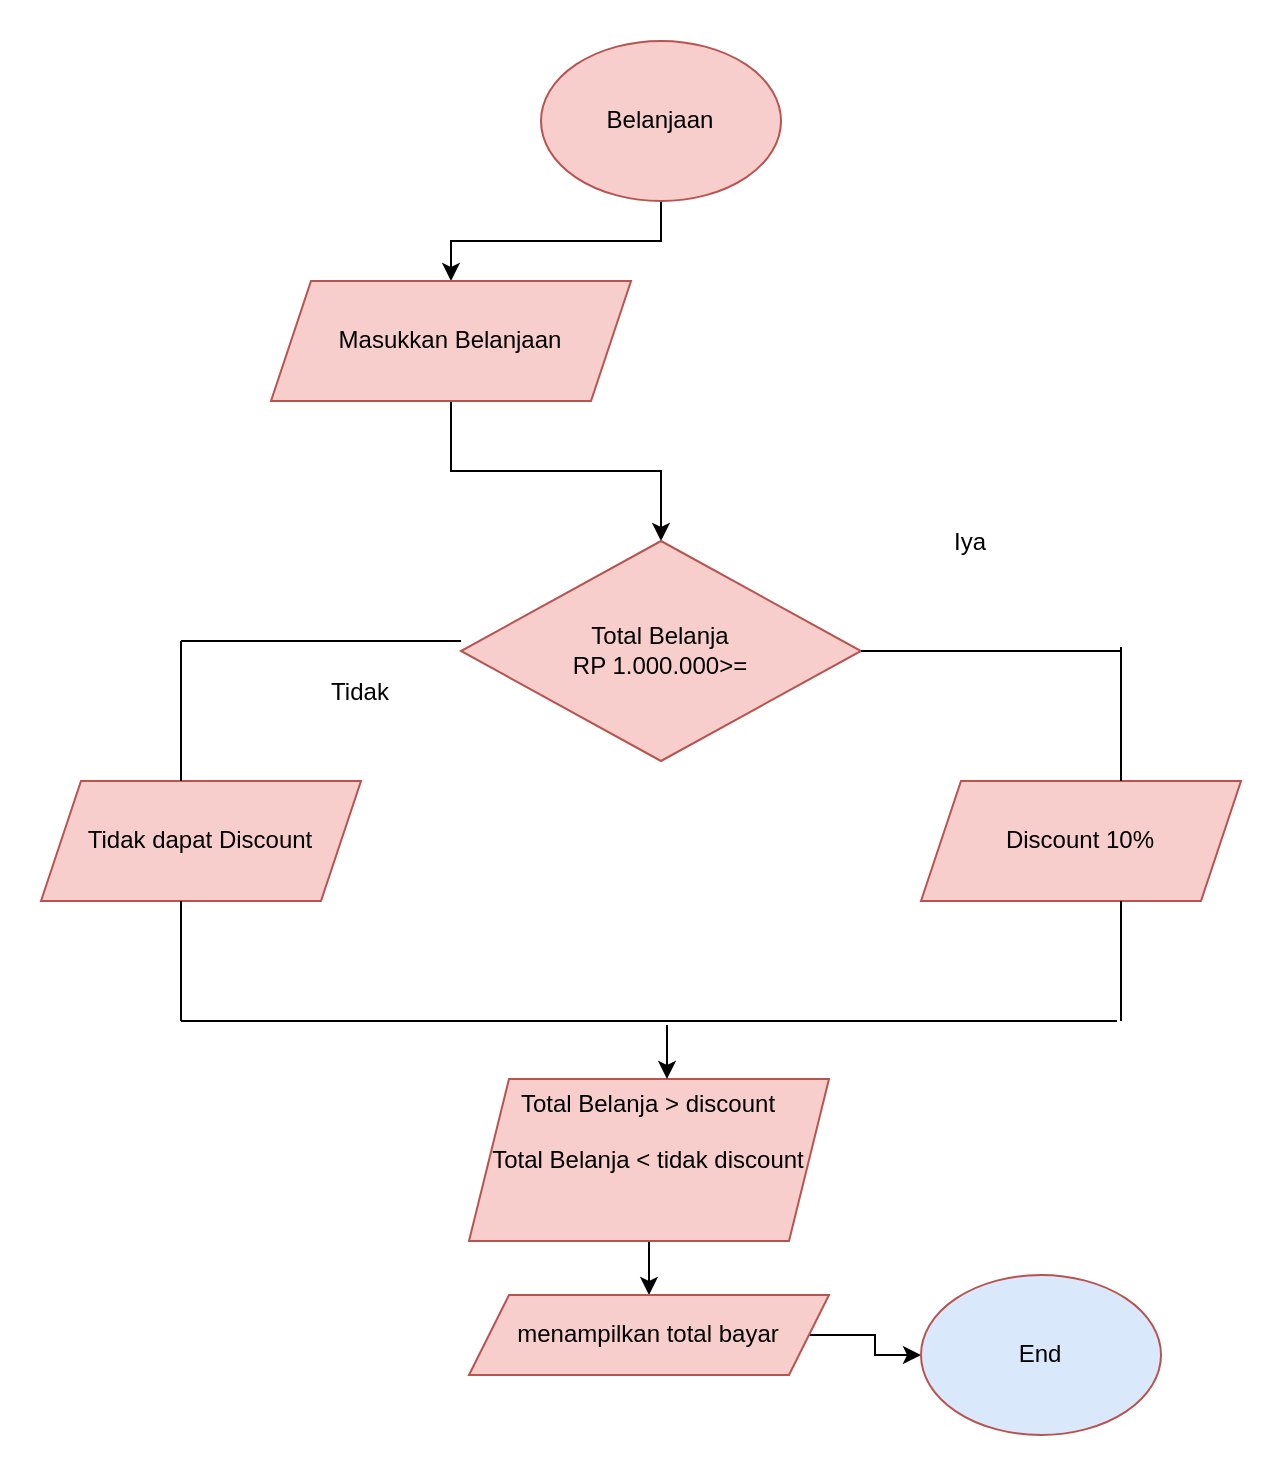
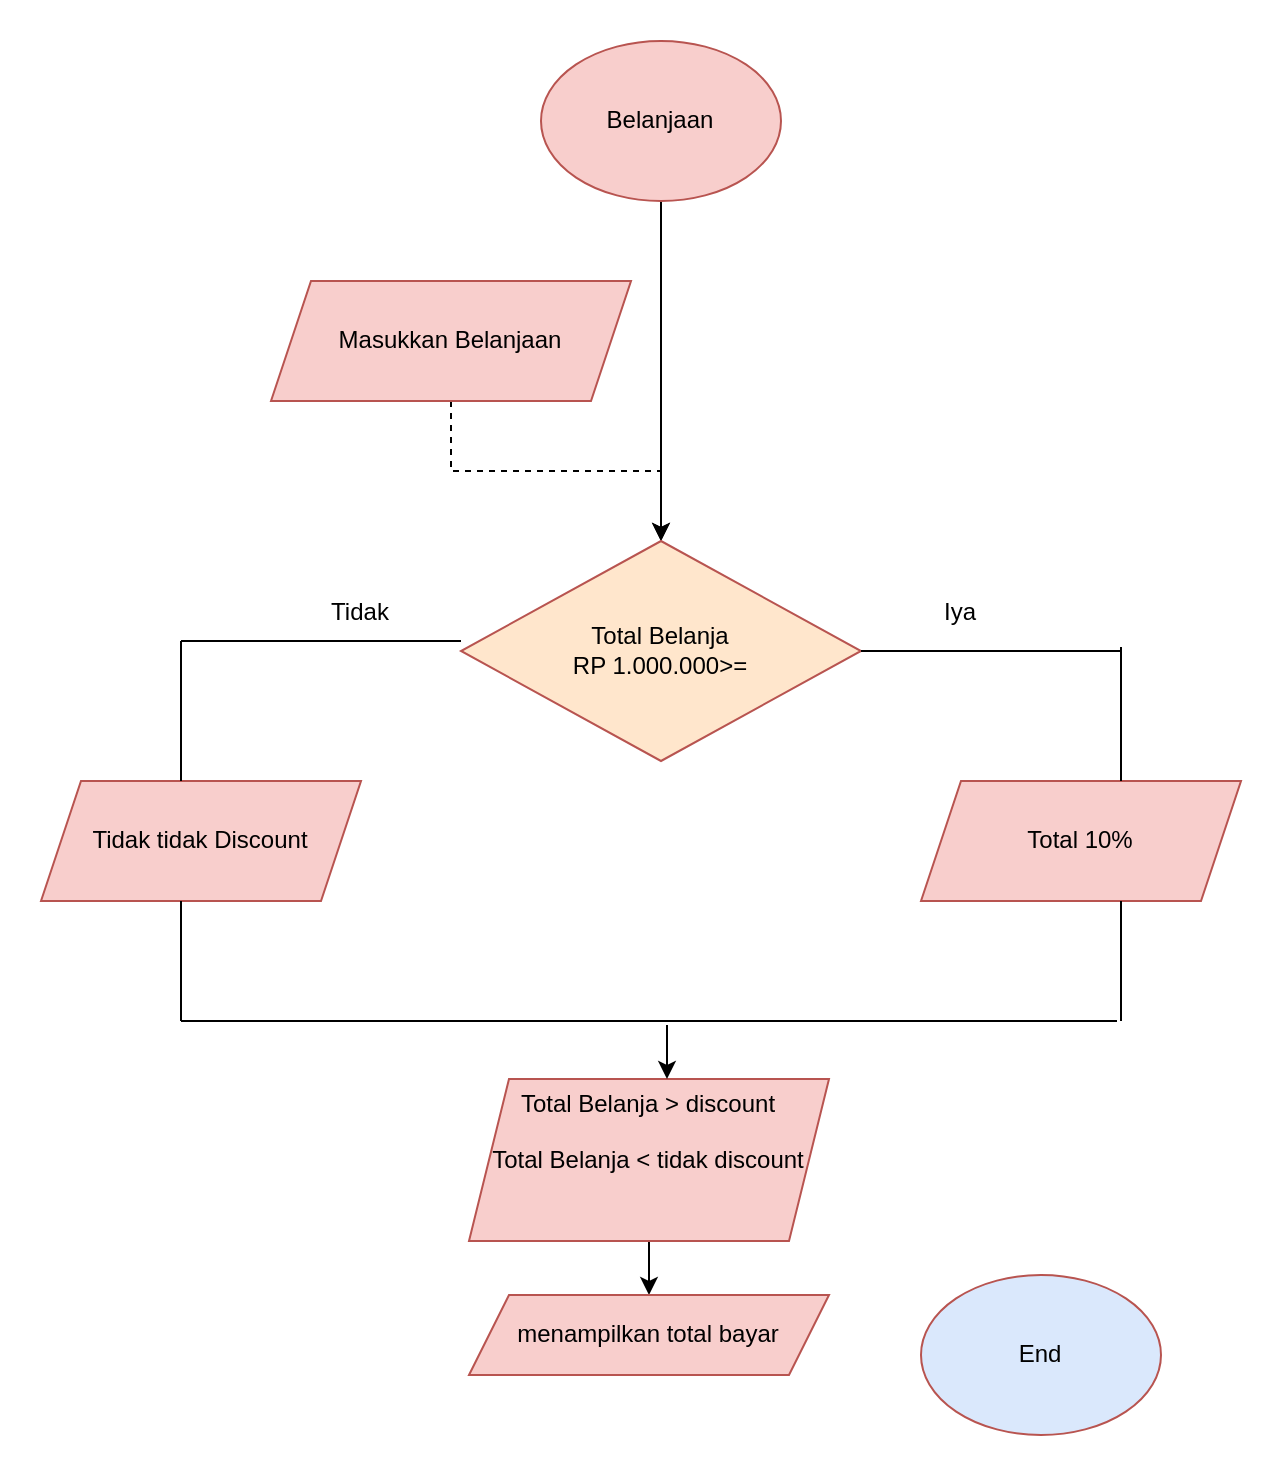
- <mxCell id="2" value="" style="edgeStyle=orthogonalEdgeStyle;rounded=0;orthogonalLoop=1;jettySize=auto;html=1;" edge="1" parent="1" source="3" target="5"><mxGeometry relative="1" as="geometry" /></mxCell>
+ <mxCell id="2" value="" style="edgeStyle=orthogonalEdgeStyle;rounded=0;orthogonalLoop=1;jettySize=auto;html=1;" edge="1" parent="1" source="3" target="6"><mxGeometry relative="1" as="geometry" /></mxCell>
- <mxCell id="4" value="" style="edgeStyle=orthogonalEdgeStyle;rounded=0;orthogonalLoop=1;jettySize=auto;html=1;" edge="1" parent="1" source="5" target="6"><mxGeometry relative="1" as="geometry" /></mxCell>
+ <mxCell id="4" value="" style="edgeStyle=orthogonalEdgeStyle;rounded=0;orthogonalLoop=1;jettySize=auto;html=1;dashed=1;" edge="1" parent="1" source="5" target="6"><mxGeometry relative="1" as="geometry" /></mxCell>
- <mxCell id="18" value="Iya" style="text;html=1;strokeColor=none;fillColor=none;align=center;verticalAlign=middle;whiteSpace=wrap;rounded=0;" vertex="1" parent="1"><mxGeometry x="465" y="261" width="40" height="20" as="geometry" /></mxCell>
+ <mxCell id="18" value="Iya" style="text;html=1;strokeColor=none;fillColor=none;align=center;verticalAlign=middle;whiteSpace=wrap;rounded=0;" vertex="1" parent="1"><mxGeometry x="460" y="296" width="40" height="20" as="geometry" /></mxCell>
- <mxCell id="6" value="&lt;div&gt;Total Belanja &lt;br&gt;&lt;/div&gt;&lt;div&gt;RP 1.000.000&amp;gt;=&lt;br&gt;&lt;/div&gt;" style="rhombus;whiteSpace=wrap;html=1;fillColor=#f8cecc;strokeColor=#b85450;" vertex="1" parent="1"><mxGeometry x="230" y="270" width="200" height="110" as="geometry" /></mxCell>
+ <mxCell id="6" value="&lt;div&gt;Total Belanja &lt;br&gt;&lt;/div&gt;&lt;div&gt;RP 1.000.000&amp;gt;=&lt;br&gt;&lt;/div&gt;" style="rhombus;whiteSpace=wrap;html=1;fillColor=#ffe6cc;strokeColor=#b85450;" vertex="1" parent="1"><mxGeometry x="230" y="270" width="200" height="110" as="geometry" /></mxCell>
- <mxCell id="17" value="Tidak" style="text;html=1;strokeColor=none;fillColor=none;align=center;verticalAlign=middle;whiteSpace=wrap;rounded=0;" vertex="1" parent="1"><mxGeometry x="160" y="336" width="40" height="20" as="geometry" /></mxCell>
+ <mxCell id="17" value="Tidak" style="text;html=1;strokeColor=none;fillColor=none;align=center;verticalAlign=middle;whiteSpace=wrap;rounded=0;" vertex="1" parent="1"><mxGeometry x="160" y="296" width="40" height="20" as="geometry" /></mxCell>
- <mxCell id="8" value="Tidak dapat Discount" style="shape=parallelogram;perimeter=parallelogramPerimeter;whiteSpace=wrap;html=1;fixedSize=1;fillColor=#f8cecc;strokeColor=#b85450;" vertex="1" parent="1"><mxGeometry x="20" y="390" width="160" height="60" as="geometry" /></mxCell>
+ <mxCell id="8" value="Tidak tidak Discount" style="shape=parallelogram;perimeter=parallelogramPerimeter;whiteSpace=wrap;html=1;fixedSize=1;fillColor=#f8cecc;strokeColor=#b85450;" vertex="1" parent="1"><mxGeometry x="20" y="390" width="160" height="60" as="geometry" /></mxCell>
- <mxCell id="13" value="Discount 10%" style="shape=parallelogram;perimeter=parallelogramPerimeter;whiteSpace=wrap;html=1;fixedSize=1;fillColor=#f8cecc;strokeColor=#b85450;" vertex="1" parent="1"><mxGeometry x="460" y="390" width="160" height="60" as="geometry" /></mxCell>
+ <mxCell id="13" value="Total 10%" style="shape=parallelogram;perimeter=parallelogramPerimeter;whiteSpace=wrap;html=1;fixedSize=1;fillColor=#f8cecc;strokeColor=#b85450;" vertex="1" parent="1"><mxGeometry x="460" y="390" width="160" height="60" as="geometry" /></mxCell>
- <mxCell id="22" value="" style="edgeStyle=orthogonalEdgeStyle;rounded=0;orthogonalLoop=1;jettySize=auto;html=1;" edge="1" parent="1" source="23" target="24"><mxGeometry relative="1" as="geometry" /></mxCell>
